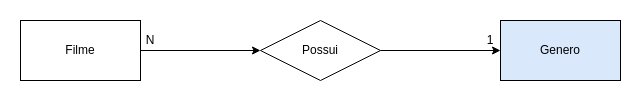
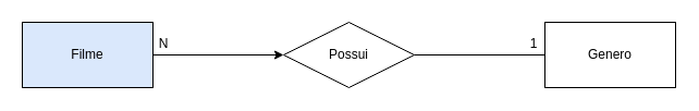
- <mxCell id="2" value="Filme" style="rounded=0;whiteSpace=wrap;html=1;" vertex="1" parent="1"><mxGeometry x="20" y="20" width="120" height="60" as="geometry" /></mxCell>
+ <mxCell id="2" value="Filme" style="rounded=0;whiteSpace=wrap;html=1;fillColor=#dae8fc;" vertex="1" parent="1"><mxGeometry x="20" y="20" width="120" height="60" as="geometry" /></mxCell>
- <mxCell id="7" value="" style="endArrow=classic;html=1;entryX=0;entryY=0.5;entryDx=0;entryDy=0;exitX=1;exitY=0.5;exitDx=0;exitDy=0;" edge="1" parent="1" source="4" target="3"><mxGeometry width="50" height="50" relative="1" as="geometry"><mxPoint x="280" y="230" as="sourcePoint" /><mxPoint x="330" y="180" as="targetPoint" /></mxGeometry></mxCell>
+ <mxCell id="7" value="" style="endArrow=none;html=1;entryX=0;entryY=0.5;entryDx=0;entryDy=0;exitX=1;exitY=0.5;exitDx=0;exitDy=0;" edge="1" parent="1" source="4" target="3"><mxGeometry width="50" height="50" relative="1" as="geometry"><mxPoint x="280" y="230" as="sourcePoint" /><mxPoint x="330" y="180" as="targetPoint" /></mxGeometry></mxCell>
- <mxCell id="3" value="Genero" style="rounded=0;whiteSpace=wrap;html=1;fillColor=#dae8fc;" vertex="1" parent="1"><mxGeometry x="500" y="20" width="120" height="60" as="geometry" /></mxCell>
+ <mxCell id="3" value="Genero" style="rounded=0;whiteSpace=wrap;html=1;" vertex="1" parent="1"><mxGeometry x="500" y="20" width="120" height="60" as="geometry" /></mxCell>
